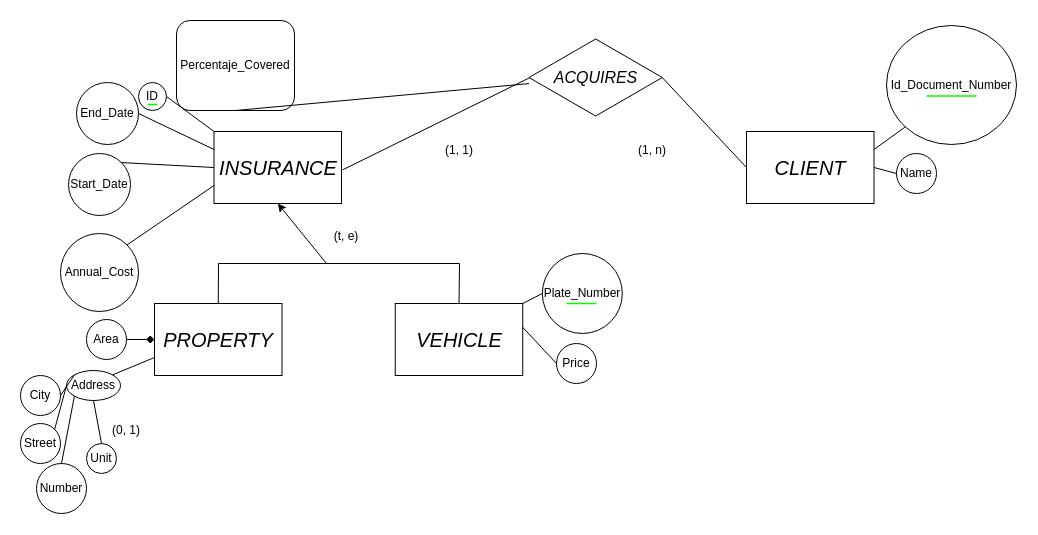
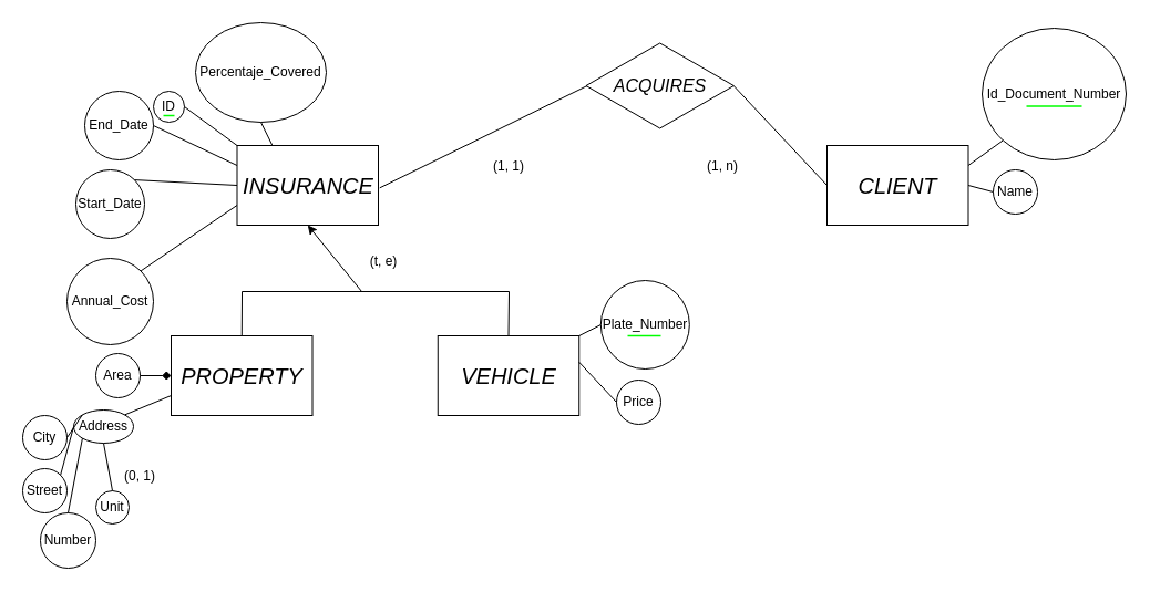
- <mxCell id="10" value="Percentaje_Covered" style="whiteSpace=wrap;html=1;fillColor=none;rounded=1;" parent="1" vertex="1"><mxGeometry x="176" y="20" width="118" height="90" as="geometry" /></mxCell>
+ <mxCell id="10" value="Percentaje_Covered" style="ellipse;whiteSpace=wrap;html=1;fillColor=none;" parent="1" vertex="1"><mxGeometry x="176" y="20" width="118" height="90" as="geometry" /></mxCell>
- <mxCell id="21" value="" style="endArrow=none;html=1;rounded=0;exitX=0.5;exitY=1;exitDx=0;exitDy=0;" edge="1" parent="1" source="10" target="4"><mxGeometry width="50" height="50" relative="1" as="geometry"><mxPoint x="203.5" y="72" as="sourcePoint" /><mxPoint x="216" y="123" as="targetPoint" /></mxGeometry></mxCell>
+ <mxCell id="21" value="" style="endArrow=none;html=1;rounded=0;exitX=0.5;exitY=1;exitDx=0;exitDy=0;entryX=0.25;entryY=0;entryDx=0;entryDy=0;" edge="1" parent="1" source="10" target="3"><mxGeometry width="50" height="50" relative="1" as="geometry"><mxPoint x="203.5" y="72" as="sourcePoint" /><mxPoint x="216" y="123" as="targetPoint" /></mxGeometry></mxCell>
